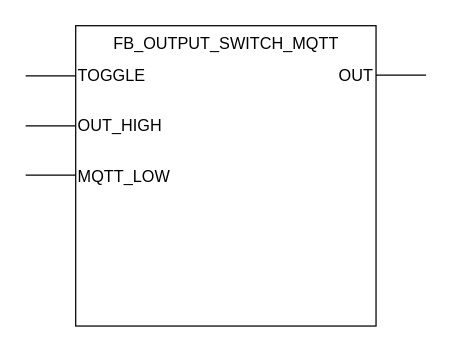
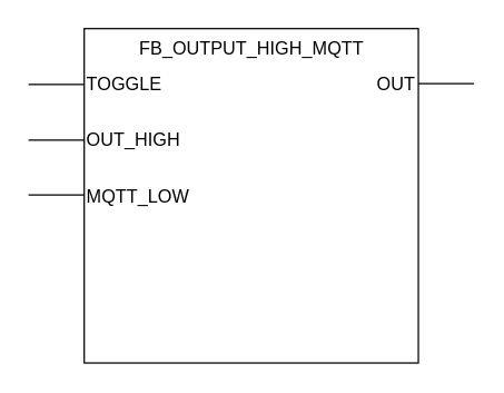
- <mxCell id="3" value="&lt;div&gt;&lt;span&gt;FB_OUTPUT_SWITCH_MQTT&lt;/span&gt;&lt;/div&gt;" style="text;html=1;align=center;fontSize=13;" parent="1" vertex="1"><mxGeometry x="75" y="20" width="210" height="30" as="geometry" /></mxCell>
+ <mxCell id="3" value="&lt;div&gt;&lt;span&gt;FB_OUTPUT_HIGH_MQTT&lt;/span&gt;&lt;/div&gt;" style="text;html=1;align=center;fontSize=13;" parent="1" vertex="1"><mxGeometry x="75" y="20" width="210" height="30" as="geometry" /></mxCell>
